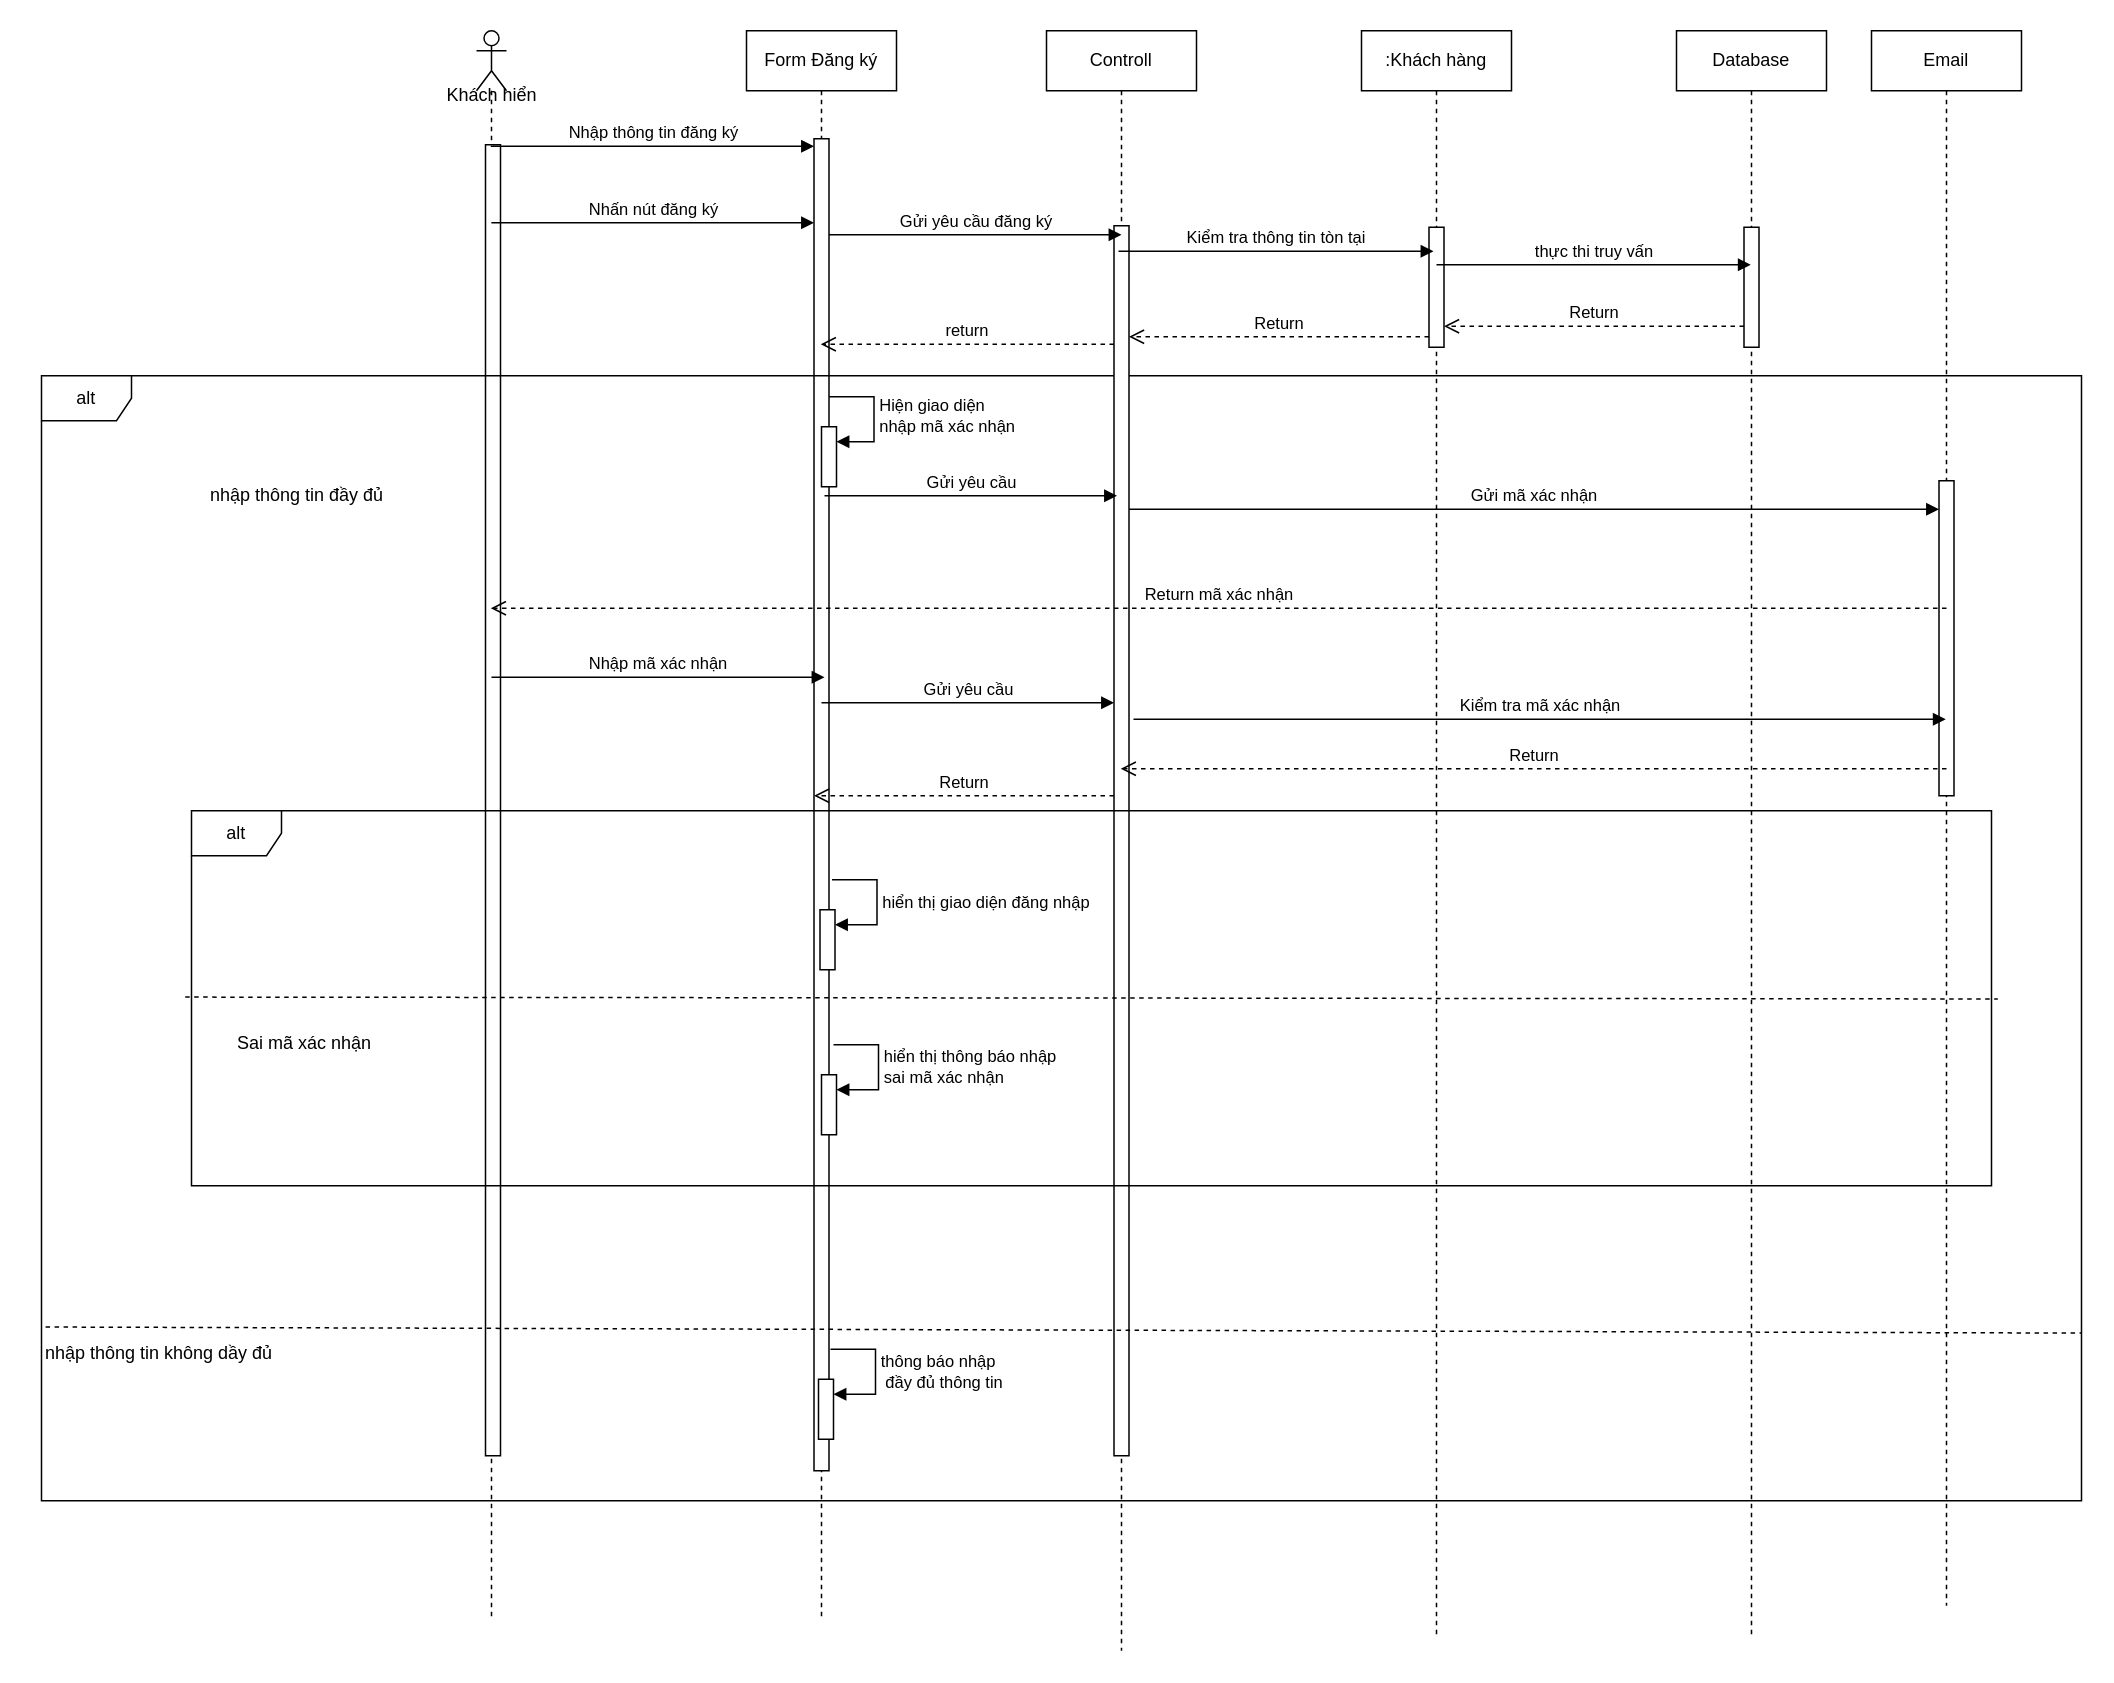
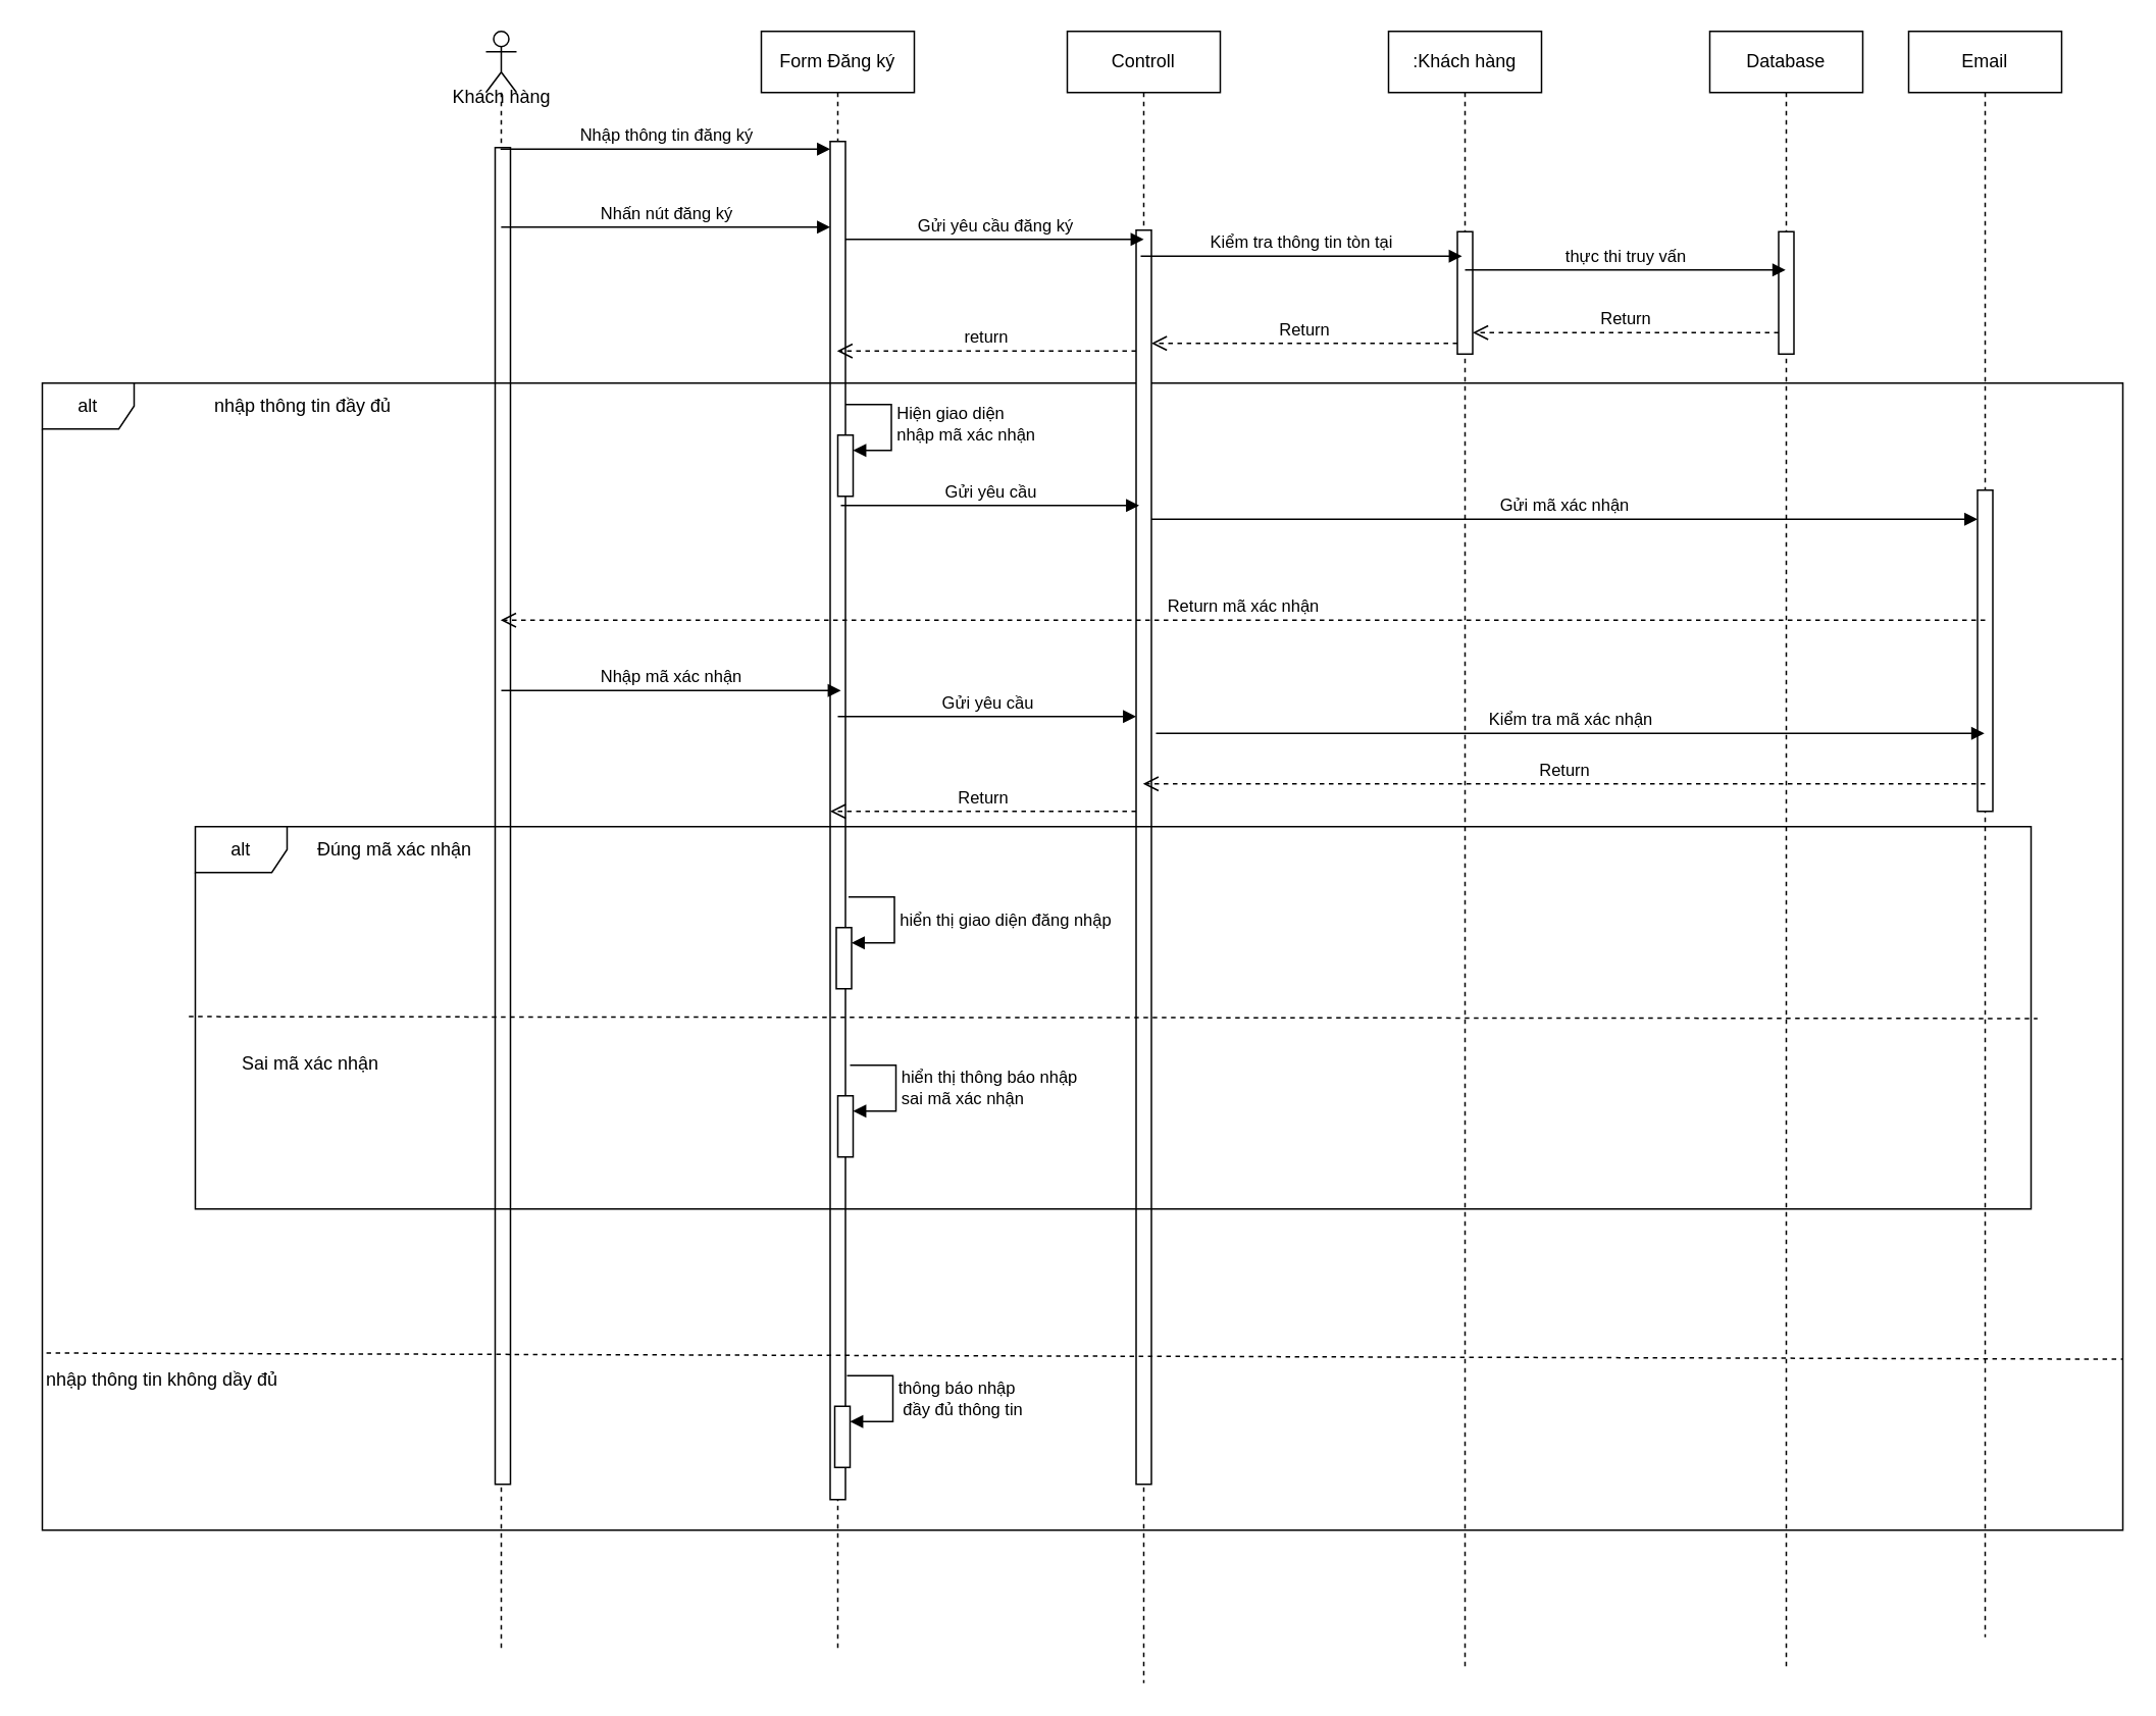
- <mxCell id="11" value="Khách hiển" style="text;html=1;align=center;verticalAlign=middle;resizable=0;points=[];autosize=1;strokeColor=none;fillColor=none;" parent="1" vertex="1"><mxGeometry x="282" y="48" width="90" height="30" as="geometry" /></mxCell>
+ <mxCell id="11" value="Khách hàng" style="text;html=1;align=center;verticalAlign=middle;resizable=0;points=[];autosize=1;strokeColor=none;fillColor=none;" parent="1" vertex="1"><mxGeometry x="282" y="48" width="90" height="30" as="geometry" /></mxCell>
- <mxCell id="14" value="nhập thông tin đầy đủ" style="text;html=1;align=center;verticalAlign=middle;resizable=0;points=[];autosize=1;strokeColor=none;fillColor=none;" parent="1" vertex="1"><mxGeometry x="127" y="315" width="140" height="30" as="geometry" /></mxCell>
+ <mxCell id="14" value="nhập thông tin đầy đủ" style="text;html=1;align=center;verticalAlign=middle;resizable=0;points=[];autosize=1;strokeColor=none;fillColor=none;" parent="1" vertex="1"><mxGeometry x="127" y="250" width="140" height="30" as="geometry" /></mxCell>
+ <mxCell id="30" value="Đúng mã xác nhận" style="text;html=1;align=center;verticalAlign=middle;resizable=0;points=[];autosize=1;strokeColor=none;fillColor=none;" parent="1" vertex="1"><mxGeometry x="197" y="540" width="120" height="30" as="geometry" /></mxCell>
